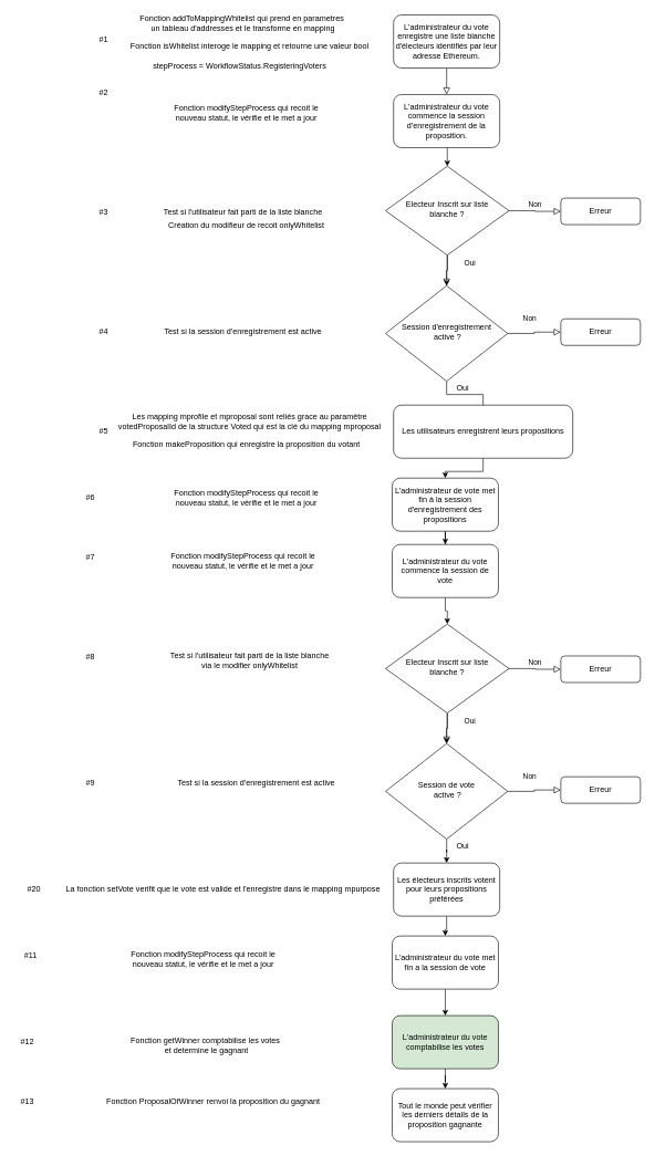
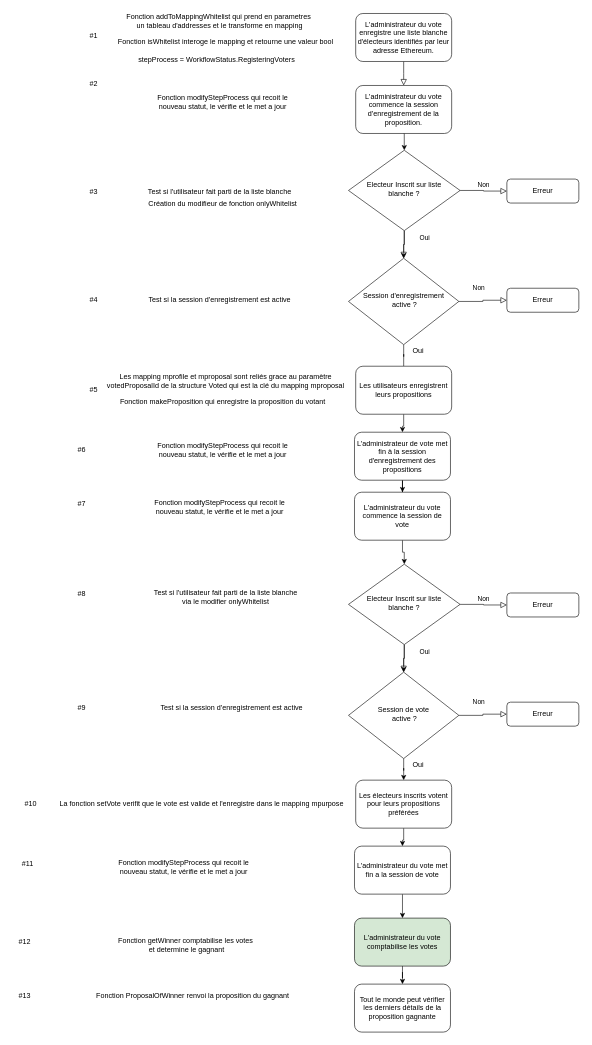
- <mxCell id="59" value="Création du modifieur de recoit onlyWhitelist" style="text;html=1;align=center;verticalAlign=middle;resizable=0;points=[];autosize=1;strokeColor=none;fillColor=none;" vertex="1" parent="1"><mxGeometry x="240" y="330" width="260" height="20" as="geometry" /></mxCell>
+ <mxCell id="59" value="Création du modifieur de fonction onlyWhitelist" style="text;html=1;align=center;verticalAlign=middle;resizable=0;points=[];autosize=1;strokeColor=none;fillColor=none;" vertex="1" parent="1"><mxGeometry x="240" y="330" width="260" height="20" as="geometry" /></mxCell>
- <mxCell id="16" value="Les utilisateurs enregistrent leurs propositions" style="rounded=1;whiteSpace=wrap;html=1;fontSize=12;glass=0;strokeWidth=1;shadow=0;" vertex="1" parent="1"><mxGeometry x="592" y="610" width="270" height="80" as="geometry" /></mxCell>
+ <mxCell id="16" value="Les utilisateurs enregistrent leurs propositions" style="rounded=1;whiteSpace=wrap;html=1;fontSize=12;glass=0;strokeWidth=1;shadow=0;" vertex="1" parent="1"><mxGeometry x="592" y="610" width="160" height="80" as="geometry" /></mxCell>
- <mxCell id="48" value="#20" style="text;html=1;align=center;verticalAlign=middle;resizable=0;points=[];autosize=1;strokeColor=none;fillColor=none;" vertex="1" parent="1"><mxGeometry x="30" y="1330" width="40" height="20" as="geometry" /></mxCell>
+ <mxCell id="48" value="#10" style="text;html=1;align=center;verticalAlign=middle;resizable=0;points=[];autosize=1;strokeColor=none;fillColor=none;" vertex="1" parent="1"><mxGeometry x="30" y="1330" width="40" height="20" as="geometry" /></mxCell>
